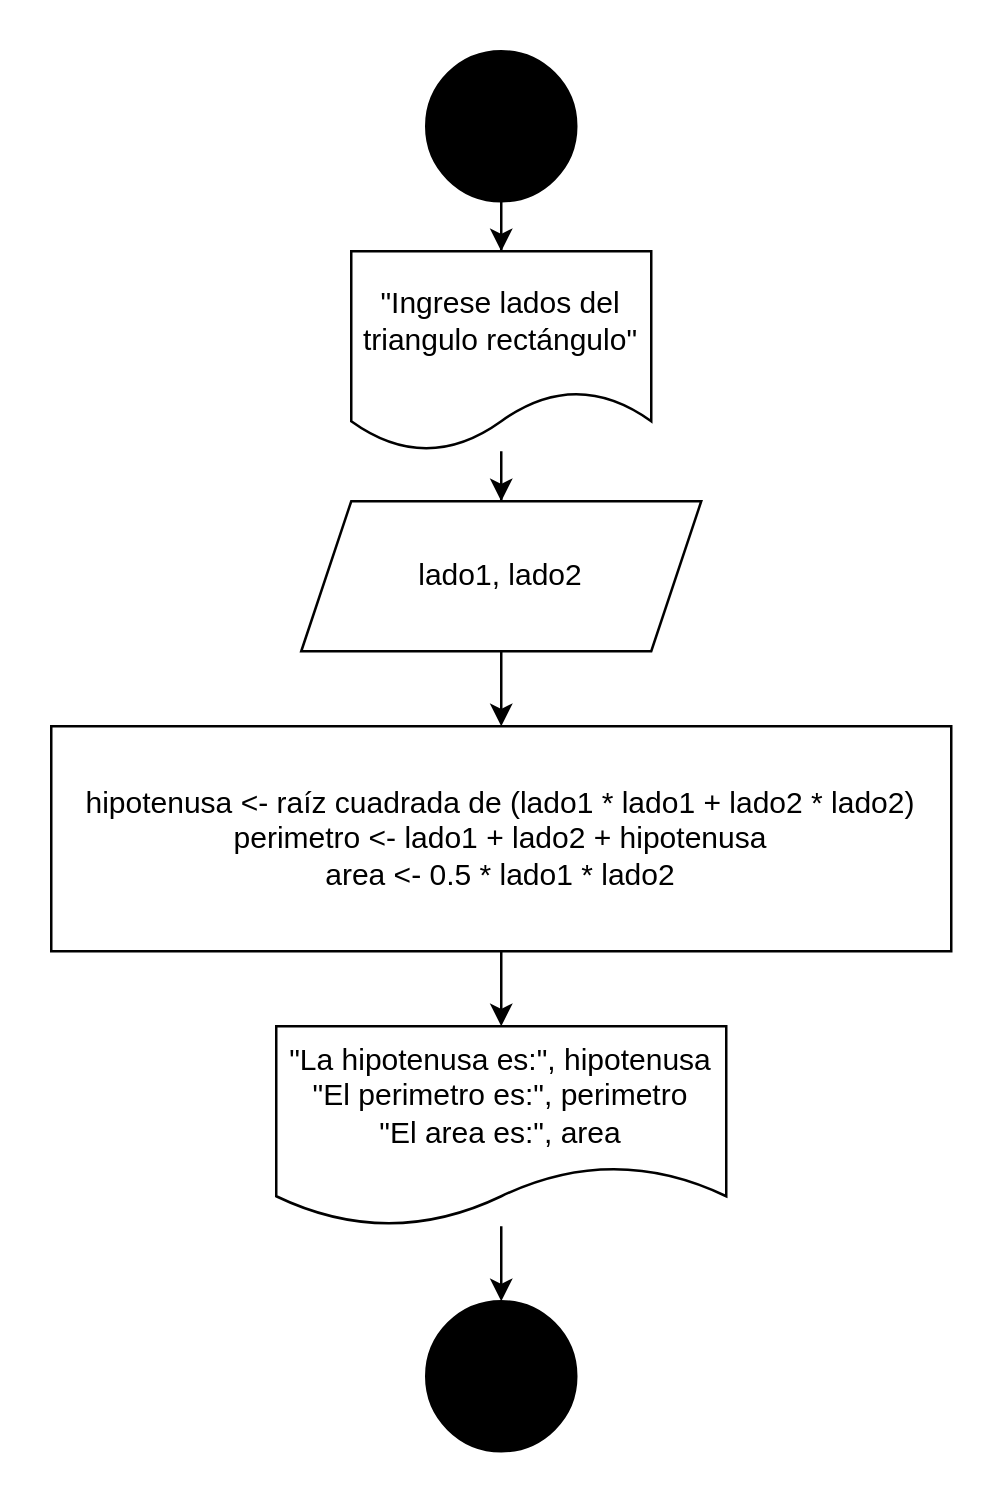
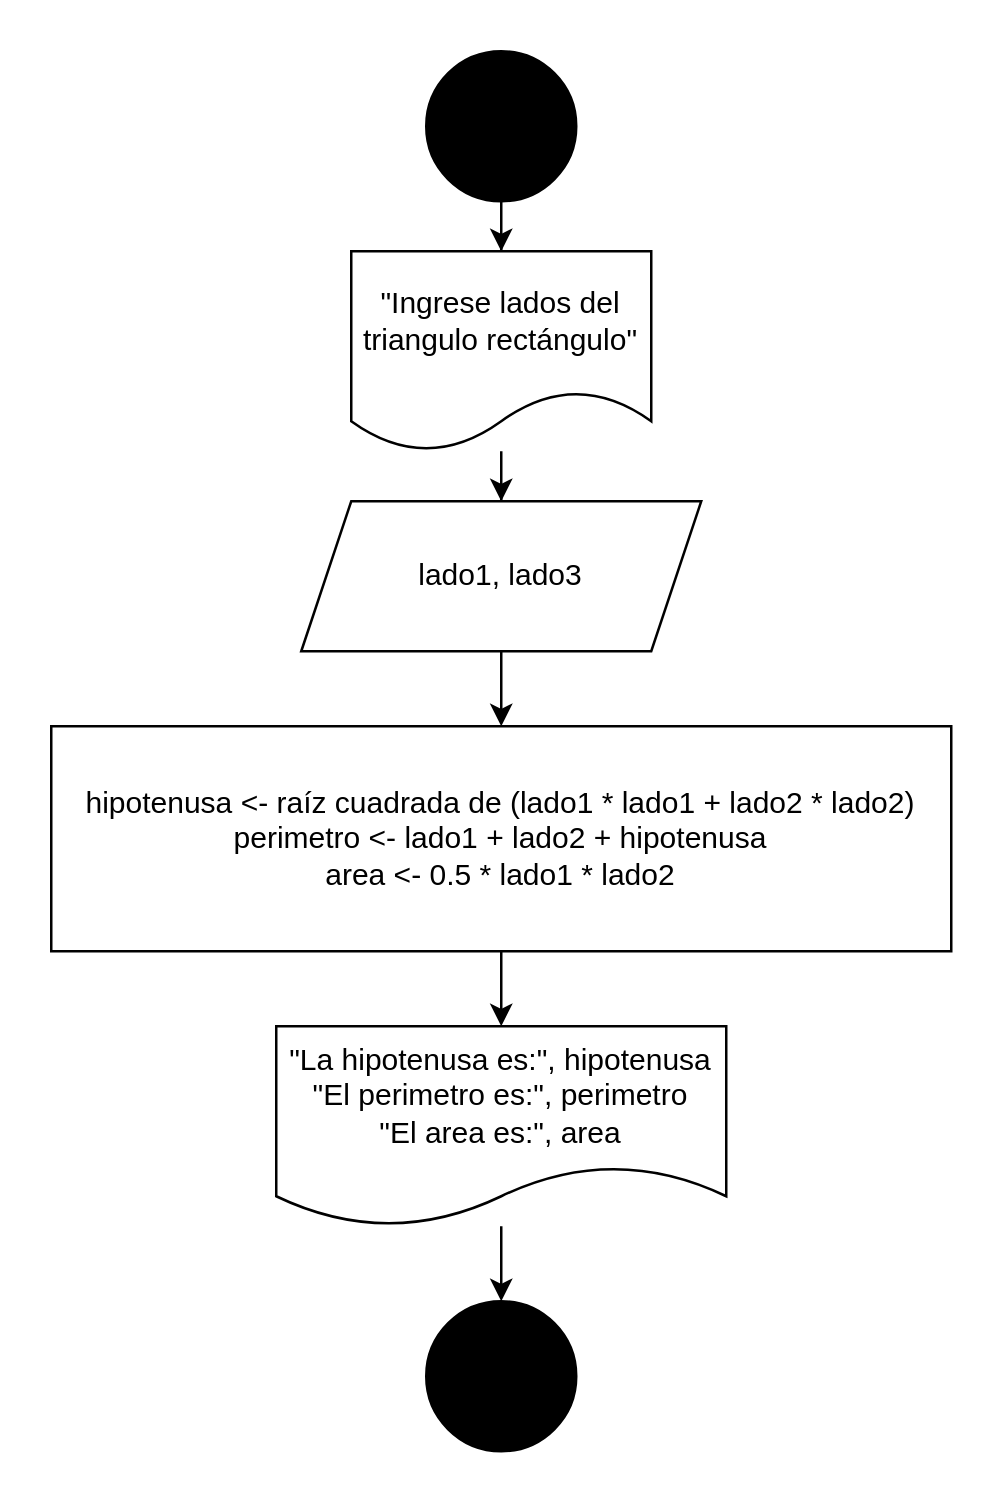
- <mxCell id="11" value="lado1, lado2" style="shape=parallelogram;perimeter=parallelogramPerimeter;whiteSpace=wrap;html=1;fixedSize=1;" vertex="1" parent="1"><mxGeometry x="120" y="200" width="160" height="60" as="geometry" /></mxCell>
+ <mxCell id="11" value="lado1, lado3" style="shape=parallelogram;perimeter=parallelogramPerimeter;whiteSpace=wrap;html=1;fixedSize=1;" vertex="1" parent="1"><mxGeometry x="120" y="200" width="160" height="60" as="geometry" /></mxCell>
